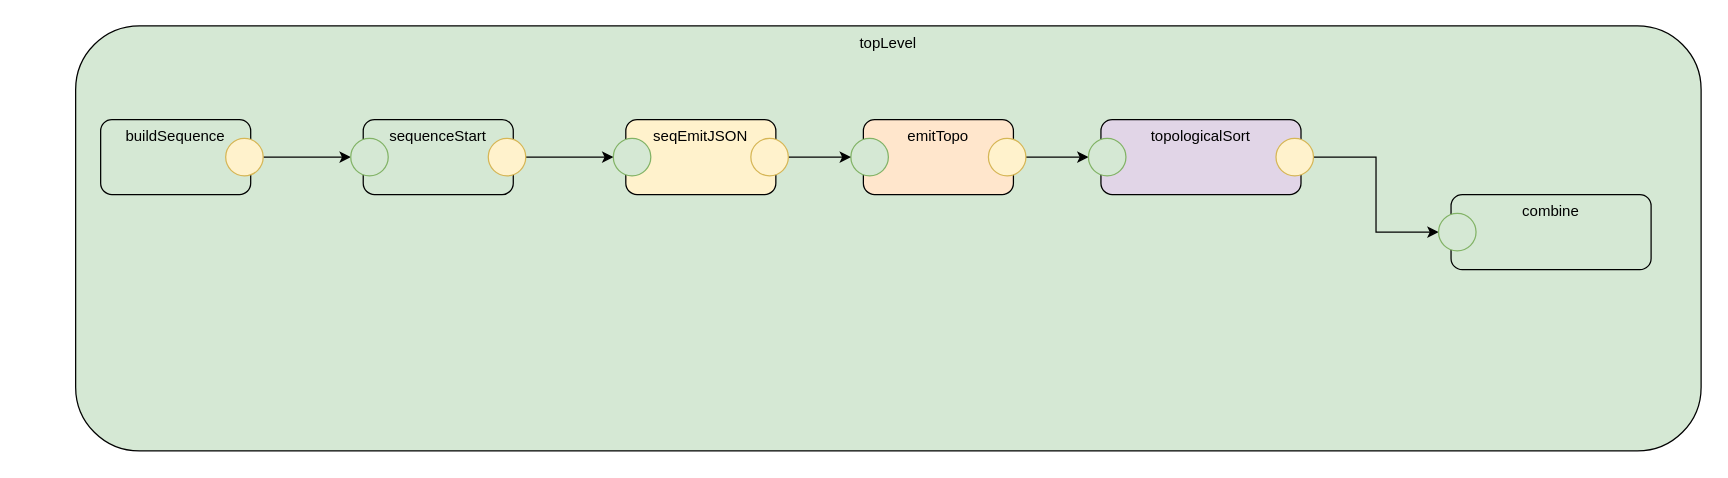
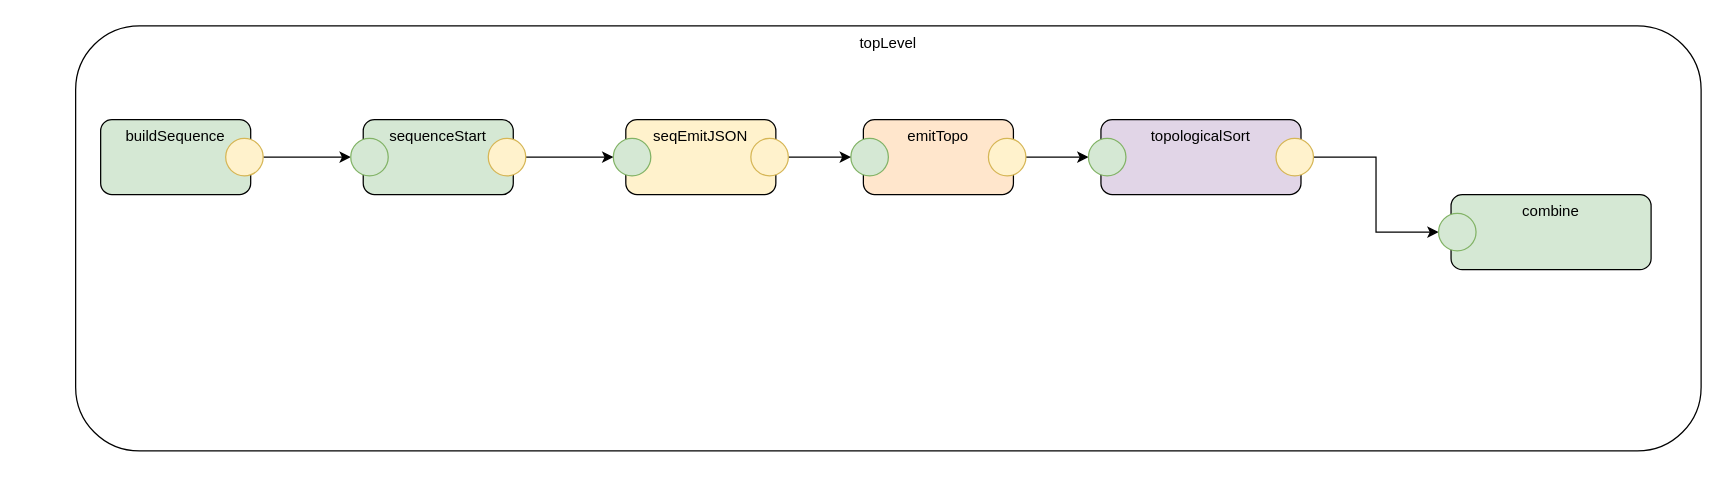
- <mxCell id="2" value="topLevel" style="rounded=1;whiteSpace=wrap;html=1;verticalAlign=top;fillColor=#d5e8d4;" parent="1" vertex="1"><mxGeometry x="60" y="20" width="1300" height="340" as="geometry" /></mxCell>
+ <mxCell id="2" value="topLevel" style="rounded=1;whiteSpace=wrap;html=1;verticalAlign=top;" parent="1" vertex="1"><mxGeometry x="60" y="20" width="1300" height="340" as="geometry" /></mxCell>
